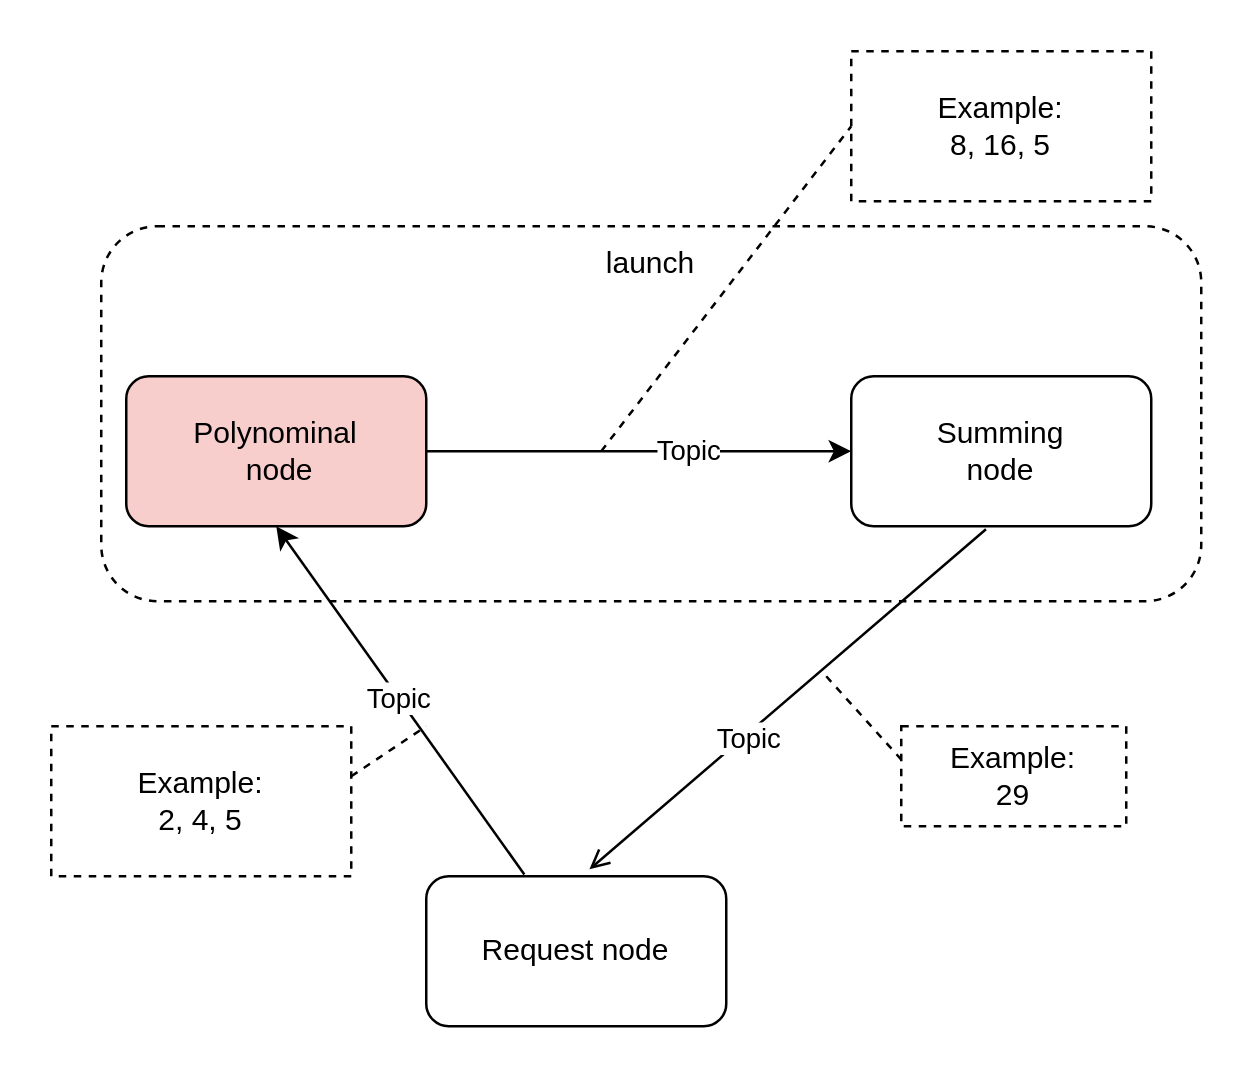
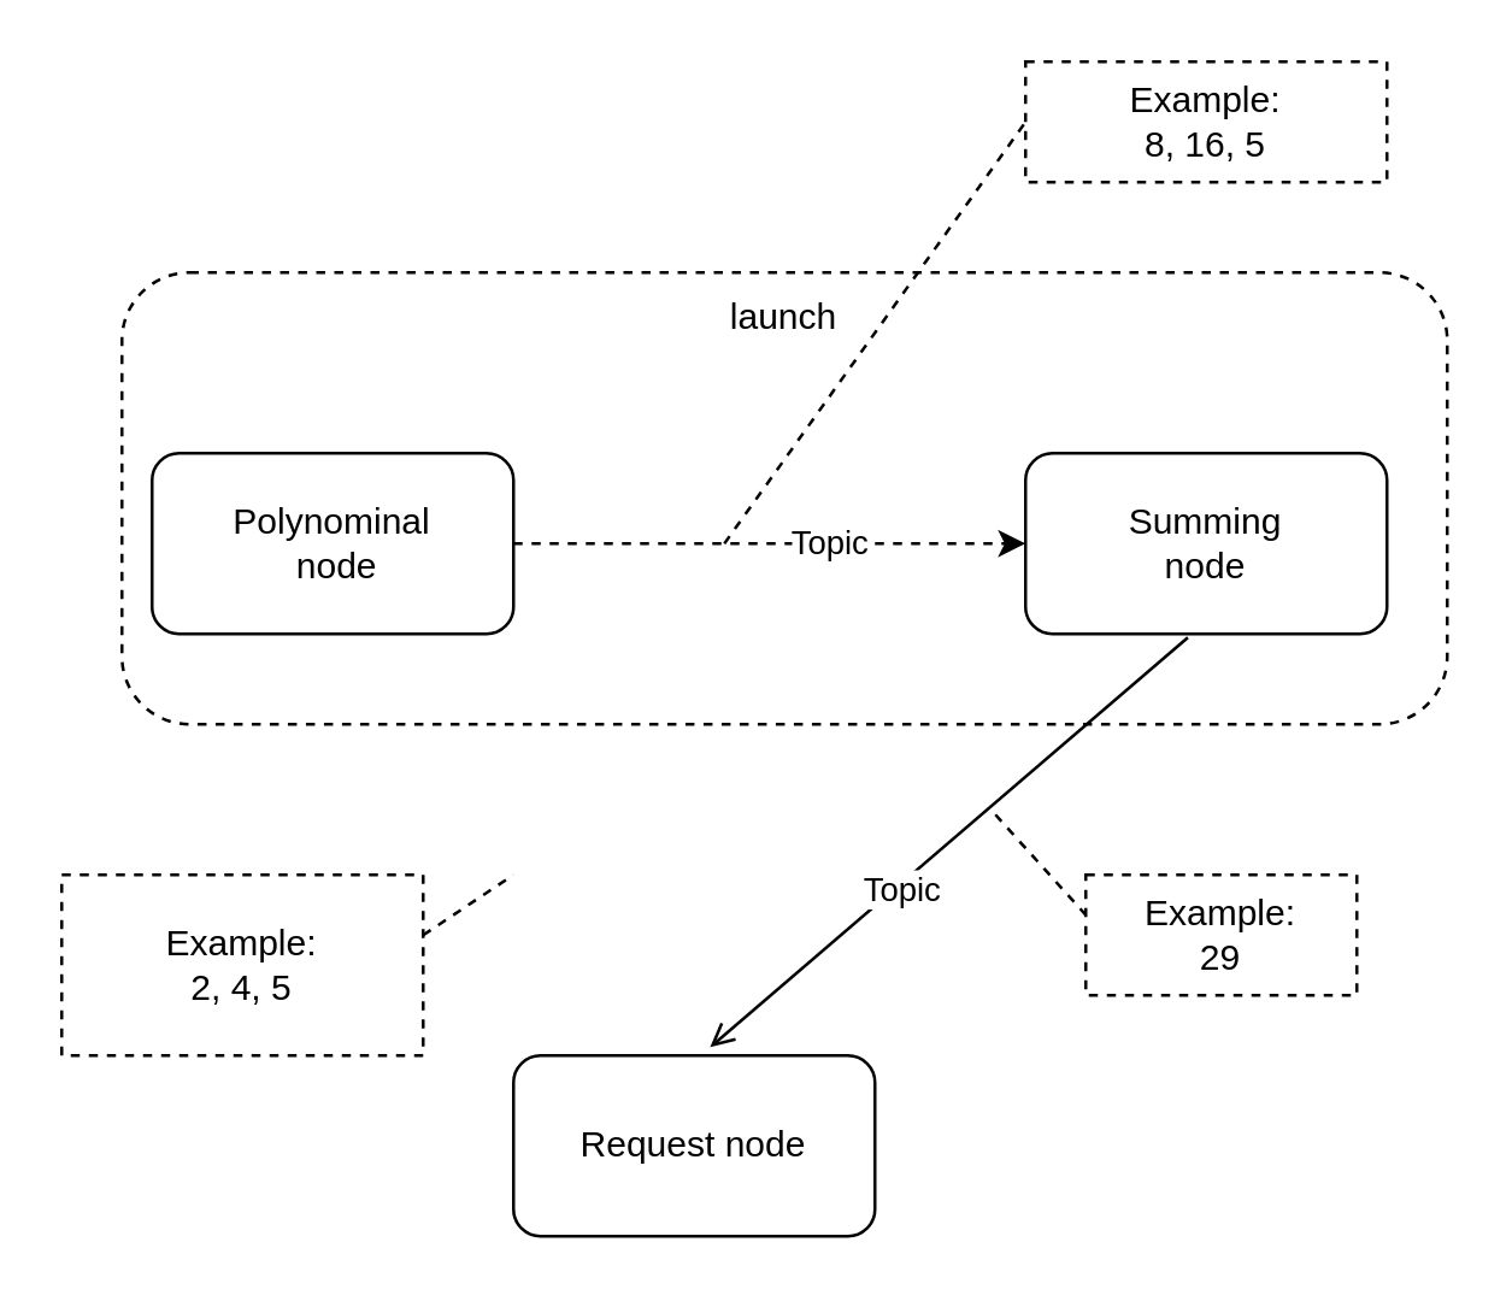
- <mxCell id="7" value="Example:&lt;br&gt;8, 16, 5" style="rounded=0;whiteSpace=wrap;html=1;dashed=1;" vertex="1" parent="1"><mxGeometry x="340" y="20" width="120" height="60" as="geometry" /></mxCell>
+ <mxCell id="7" value="Example:&lt;br&gt;8, 16, 5" style="rounded=0;whiteSpace=wrap;html=1;dashed=1;" vertex="1" parent="1"><mxGeometry x="340" y="20" width="120" height="40" as="geometry" /></mxCell>
- <mxCell id="3" value="Polynominal&lt;br&gt;&amp;nbsp;node" style="rounded=1;whiteSpace=wrap;html=1;fillColor=#f8cecc;" vertex="1" parent="1"><mxGeometry x="50" y="150" width="120" height="60" as="geometry" /></mxCell>
+ <mxCell id="3" value="Polynominal&lt;br&gt;&amp;nbsp;node" style="rounded=1;whiteSpace=wrap;html=1;" vertex="1" parent="1"><mxGeometry x="50" y="150" width="120" height="60" as="geometry" /></mxCell>
- <mxCell id="9" value="" style="endArrow=classic;html=1;rounded=0;exitX=1;exitY=0.5;exitDx=0;exitDy=0;entryX=0;entryY=0.5;entryDx=0;entryDy=0;" edge="1" parent="1" source="3" target="4"><mxGeometry width="50" height="50" relative="1" as="geometry"><mxPoint x="213" y="200" as="sourcePoint" /><mxPoint x="263" y="150" as="targetPoint" /></mxGeometry></mxCell>
+ <mxCell id="9" value="" style="endArrow=classic;html=1;rounded=0;exitX=1;exitY=0.5;exitDx=0;exitDy=0;entryX=0;entryY=0.5;entryDx=0;entryDy=0;dashed=1;" edge="1" parent="1" source="3" target="4"><mxGeometry width="50" height="50" relative="1" as="geometry"><mxPoint x="213" y="200" as="sourcePoint" /><mxPoint x="263" y="150" as="targetPoint" /></mxGeometry></mxCell>
- <mxCell id="15" value="Topic" style="endArrow=classic;html=1;rounded=0;exitX=0.327;exitY=-0.012;exitDx=0;exitDy=0;entryX=0.5;entryY=1;entryDx=0;entryDy=0;exitPerimeter=0;" edge="1" parent="1" source="5" target="3"><mxGeometry width="50" height="50" relative="1" as="geometry"><mxPoint x="308" y="299" as="sourcePoint" /><mxPoint x="130" y="270" as="targetPoint" /></mxGeometry></mxCell>
